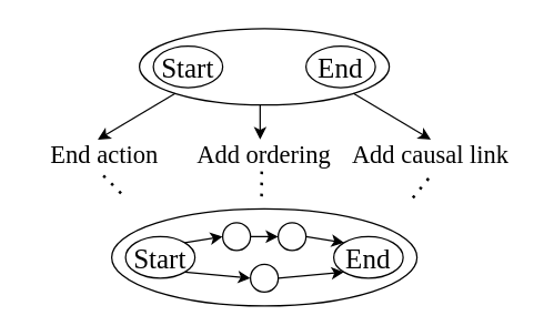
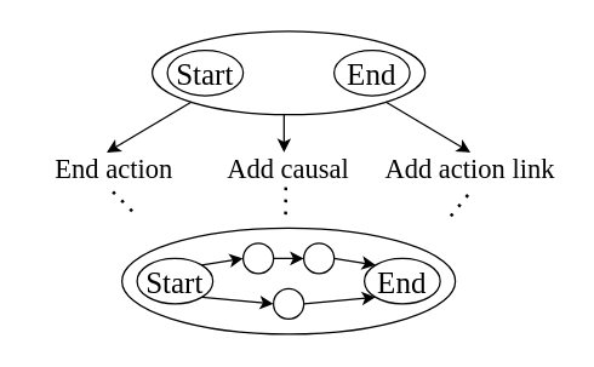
- <mxCell id="9" value="&lt;font style=&quot;font-size: 18px;&quot; face=&quot;Times New Roman&quot;&gt;Add ordering&lt;br style=&quot;font-size: 18px;&quot;&gt;&lt;/font&gt;" style="text;html=1;strokeColor=none;fillColor=none;align=center;verticalAlign=middle;whiteSpace=wrap;rounded=0;fontSize=18;" vertex="1" parent="1"><mxGeometry x="135" y="96" width="110" height="30" as="geometry" /></mxCell>
+ <mxCell id="9" value="&lt;font style=&quot;font-size: 18px;&quot; face=&quot;Times New Roman&quot;&gt;Add causal&lt;br style=&quot;font-size: 18px;&quot;&gt;&lt;/font&gt;" style="text;html=1;strokeColor=none;fillColor=none;align=center;verticalAlign=middle;whiteSpace=wrap;rounded=0;fontSize=18;" vertex="1" parent="1"><mxGeometry x="135" y="96" width="110" height="30" as="geometry" /></mxCell>
- <mxCell id="10" value="&lt;font style=&quot;font-size: 18px;&quot; face=&quot;Times New Roman&quot;&gt;Add causal link&lt;br style=&quot;font-size: 18px;&quot;&gt;&lt;/font&gt;" style="text;html=1;strokeColor=none;fillColor=none;align=center;verticalAlign=middle;whiteSpace=wrap;rounded=0;fontSize=18;" vertex="1" parent="1"><mxGeometry x="250" y="96" width="120" height="30" as="geometry" /></mxCell>
+ <mxCell id="10" value="&lt;font style=&quot;font-size: 18px;&quot; face=&quot;Times New Roman&quot;&gt;Add action link&lt;br style=&quot;font-size: 18px;&quot;&gt;&lt;/font&gt;" style="text;html=1;strokeColor=none;fillColor=none;align=center;verticalAlign=middle;whiteSpace=wrap;rounded=0;fontSize=18;" vertex="1" parent="1"><mxGeometry x="250" y="96" width="120" height="30" as="geometry" /></mxCell>
